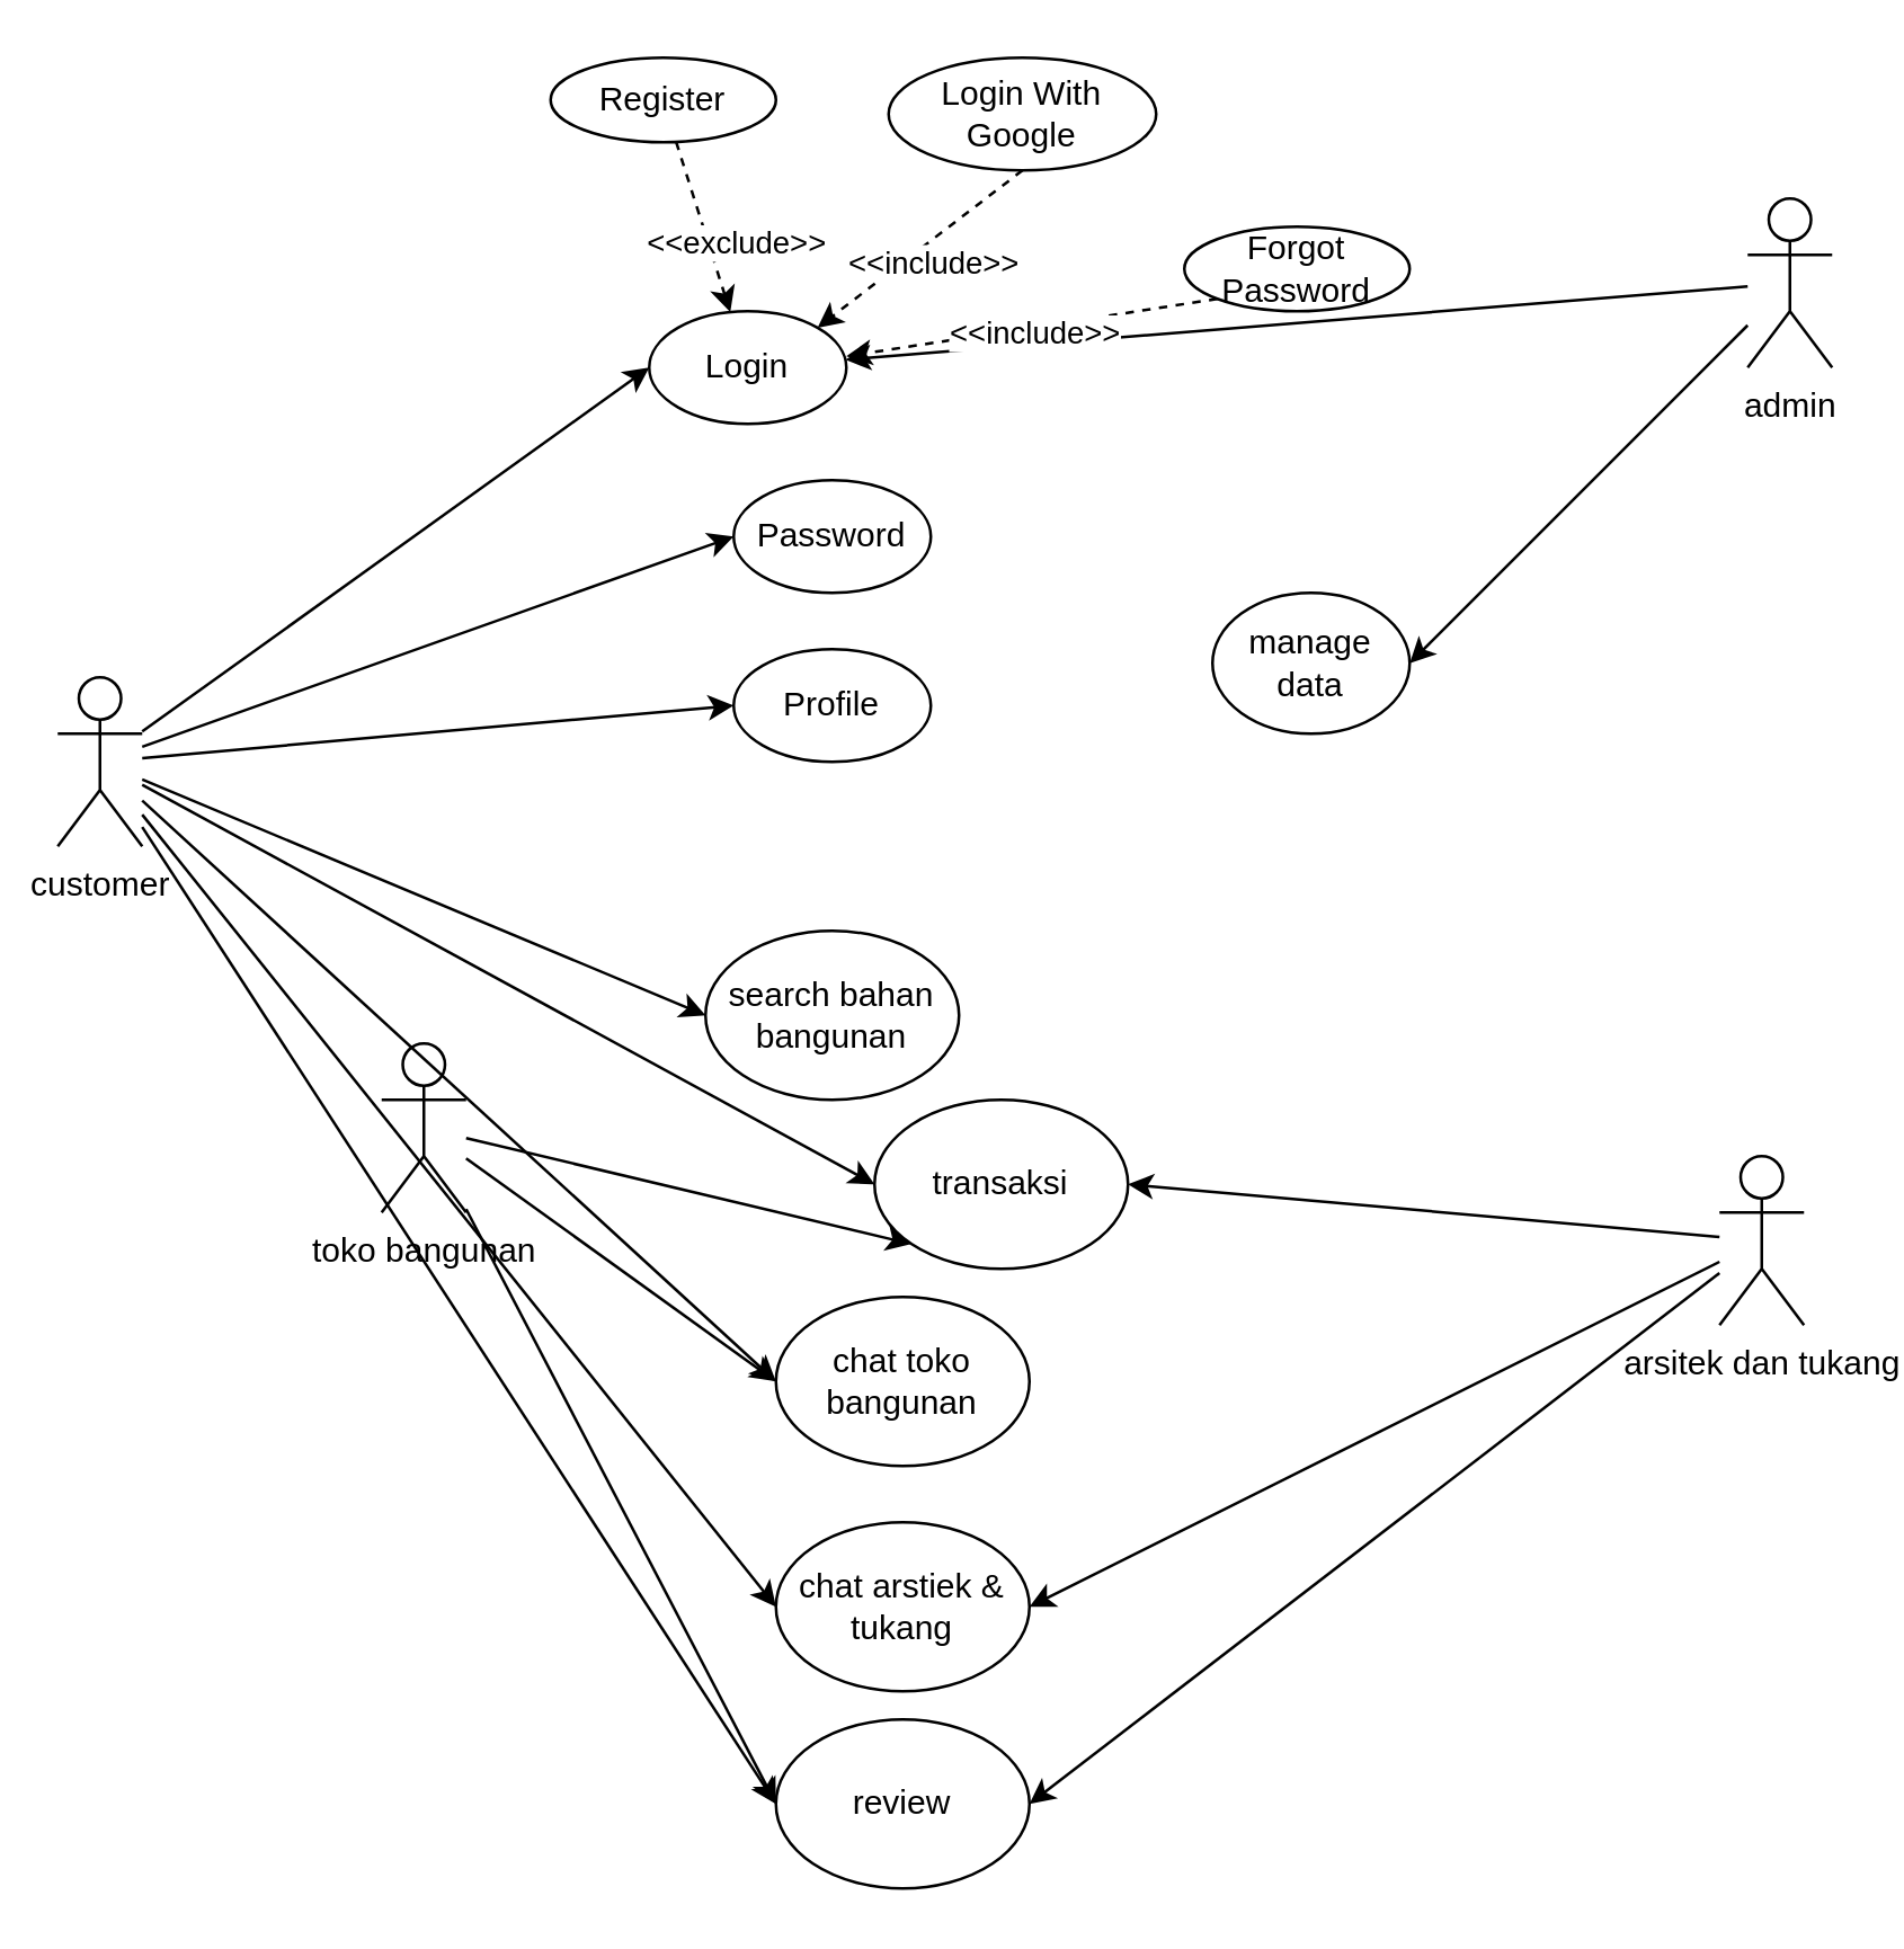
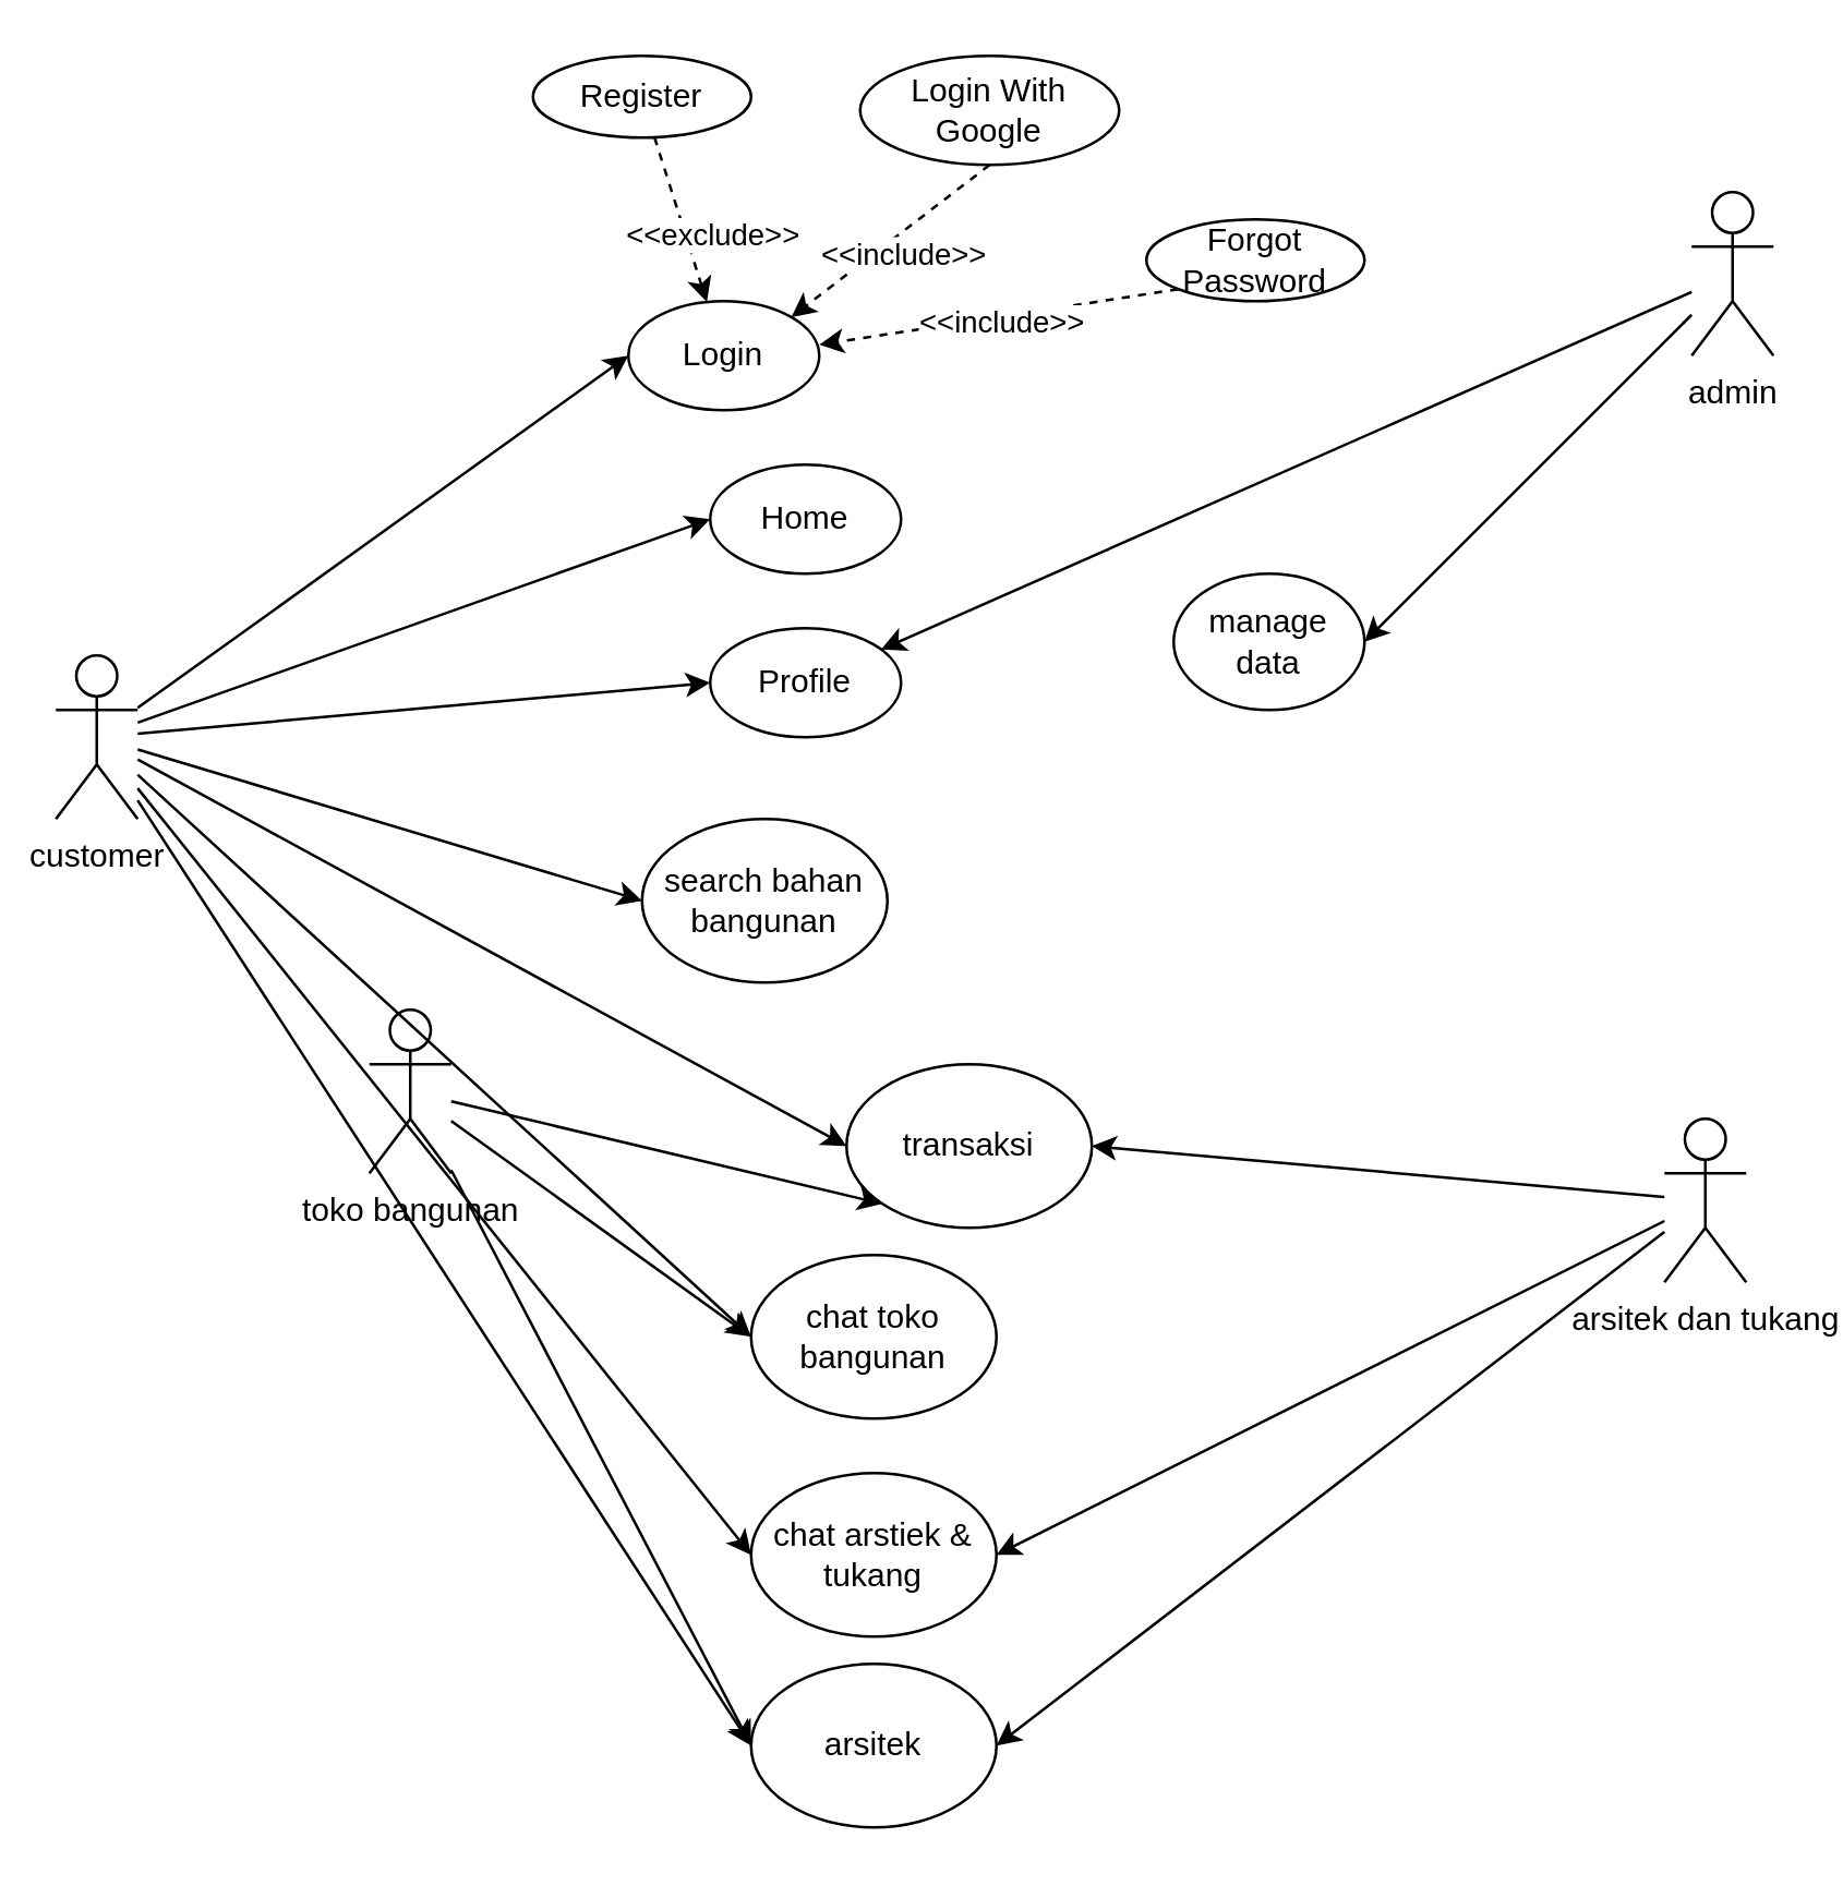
- <mxCell id="2" style="edgeStyle=none;rounded=0;orthogonalLoop=1;jettySize=auto;html=1;" parent="1" source="4" target="5" edge="1"><mxGeometry relative="1" as="geometry" /></mxCell>
+ <mxCell id="2" style="edgeStyle=none;rounded=0;orthogonalLoop=1;jettySize=auto;html=1;" parent="1" source="4" target="27" edge="1"><mxGeometry relative="1" as="geometry" /></mxCell>
- <mxCell id="26" value="Password" style="ellipse;whiteSpace=wrap;html=1;" parent="1" vertex="1"><mxGeometry x="260" y="170" width="70" height="40" as="geometry" /></mxCell>
+ <mxCell id="26" value="Home" style="ellipse;whiteSpace=wrap;html=1;" parent="1" vertex="1"><mxGeometry x="260" y="170" width="70" height="40" as="geometry" /></mxCell>
- <mxCell id="28" value="search bahan bangunan" style="ellipse;whiteSpace=wrap;html=1;" parent="1" vertex="1"><mxGeometry x="250" y="330" width="90" height="60" as="geometry" /></mxCell>
+ <mxCell id="28" value="search bahan bangunan" style="ellipse;whiteSpace=wrap;html=1;" parent="1" vertex="1"><mxGeometry x="235" y="300" width="90" height="60" as="geometry" /></mxCell>
- <mxCell id="31" value="review" style="ellipse;whiteSpace=wrap;html=1;" parent="1" vertex="1"><mxGeometry x="275" y="610" width="90" height="60" as="geometry" /></mxCell>
+ <mxCell id="31" value="arsitek" style="ellipse;whiteSpace=wrap;html=1;" parent="1" vertex="1"><mxGeometry x="275" y="610" width="90" height="60" as="geometry" /></mxCell>
